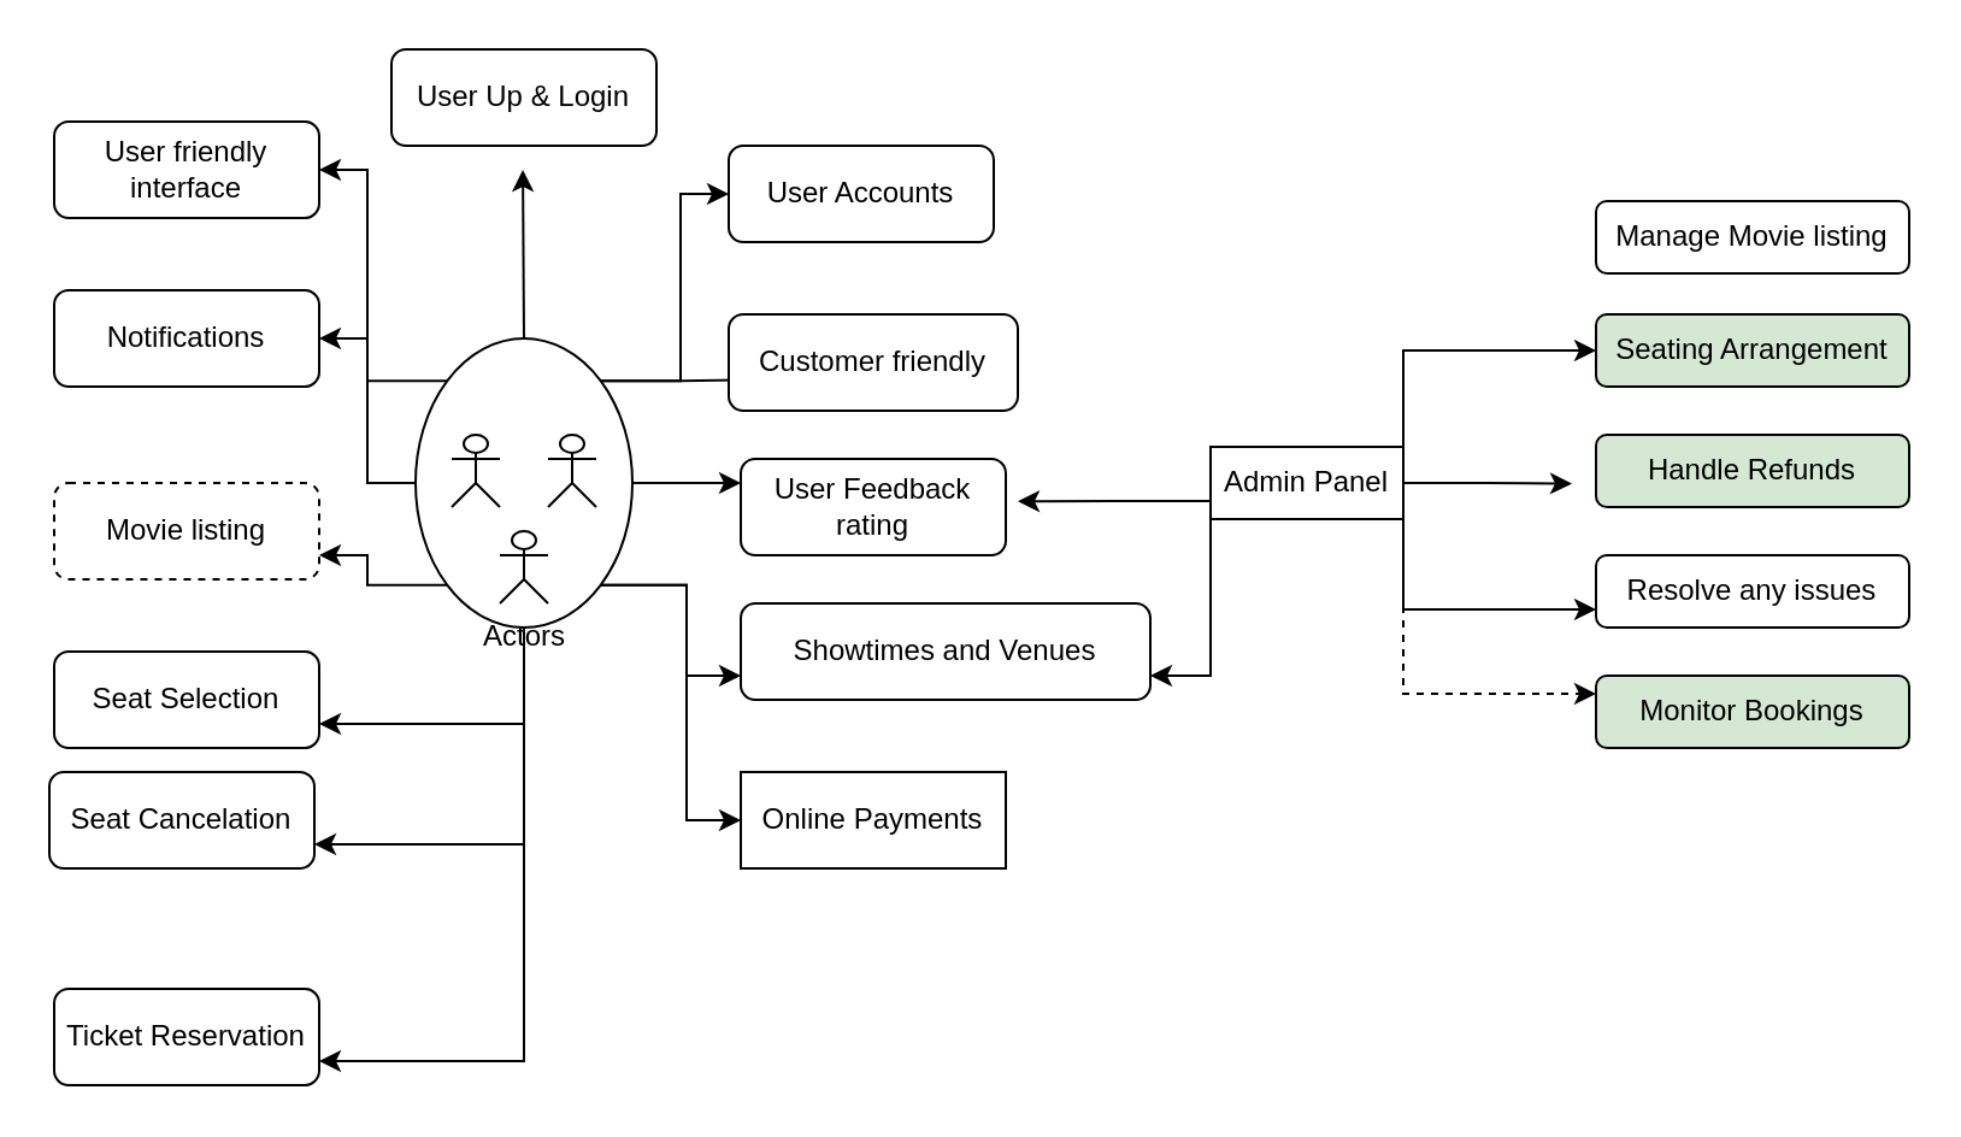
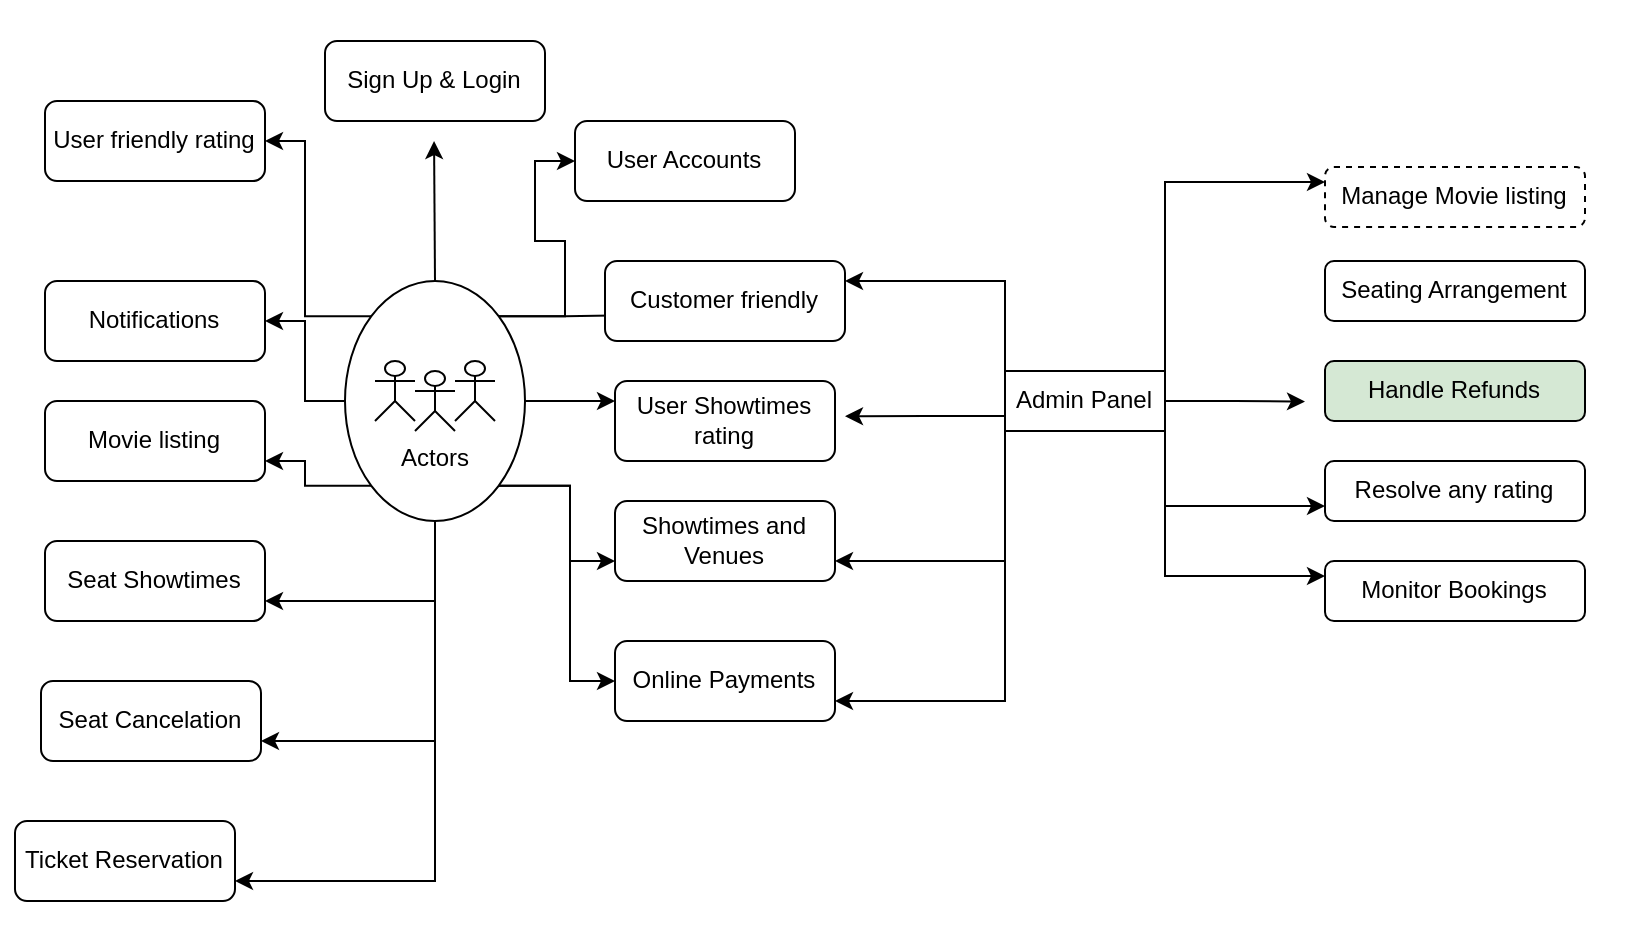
- <mxCell id="15" value="User Up &amp;amp; Login" style="rounded=1;whiteSpace=wrap;html=1;" vertex="1" parent="1"><mxGeometry x="162" y="20" width="110" height="40" as="geometry" /></mxCell>
+ <mxCell id="15" value="Sign Up &amp;amp; Login" style="rounded=1;whiteSpace=wrap;html=1;" vertex="1" parent="1"><mxGeometry x="162" y="20" width="110" height="40" as="geometry" /></mxCell>
- <mxCell id="19" value="User friendly interface" style="rounded=1;whiteSpace=wrap;html=1;" vertex="1" parent="1"><mxGeometry x="22" y="50" width="110" height="40" as="geometry" /></mxCell>
+ <mxCell id="19" value="User friendly rating" style="rounded=1;whiteSpace=wrap;html=1;" vertex="1" parent="1"><mxGeometry x="22" y="50" width="110" height="40" as="geometry" /></mxCell>
- <mxCell id="17" value="User Accounts" style="rounded=1;whiteSpace=wrap;html=1;" vertex="1" parent="1"><mxGeometry x="302" y="60" width="110" height="40" as="geometry" /></mxCell>
+ <mxCell id="17" value="User Accounts" style="rounded=1;whiteSpace=wrap;html=1;" vertex="1" parent="1"><mxGeometry x="287" y="60" width="110" height="40" as="geometry" /></mxCell>
+ <mxCell id="30" style="edgeStyle=orthogonalEdgeStyle;rounded=0;orthogonalLoop=1;jettySize=auto;html=1;exitX=1;exitY=0;exitDx=0;exitDy=0;entryX=0;entryY=0.25;entryDx=0;entryDy=0;" edge="1" parent="1" source="35" target="36"><mxGeometry relative="1" as="geometry" /></mxCell>
- <mxCell id="36" value="&lt;br&gt;Manage Movie listing&lt;br&gt;&lt;div&gt;&lt;br&gt;&lt;/div&gt;" style="rounded=1;whiteSpace=wrap;html=1;" vertex="1" parent="1"><mxGeometry x="662" y="83" width="130" height="30" as="geometry" /></mxCell>
+ <mxCell id="36" value="&lt;br&gt;Manage Movie listing&lt;br&gt;&lt;div&gt;&lt;br&gt;&lt;/div&gt;" style="rounded=1;whiteSpace=wrap;html=1;dashed=1;" vertex="1" parent="1"><mxGeometry x="662" y="83" width="130" height="30" as="geometry" /></mxCell>
- <mxCell id="21" value="Notifications" style="rounded=1;whiteSpace=wrap;html=1;" vertex="1" parent="1"><mxGeometry x="22" y="120" width="110" height="40" as="geometry" /></mxCell>
+ <mxCell id="21" value="Notifications" style="rounded=1;whiteSpace=wrap;html=1;" vertex="1" parent="1"><mxGeometry x="22" y="140" width="110" height="40" as="geometry" /></mxCell>
+ <mxCell id="31" style="edgeStyle=orthogonalEdgeStyle;rounded=0;orthogonalLoop=1;jettySize=auto;html=1;exitX=0;exitY=0;exitDx=0;exitDy=0;entryX=1;entryY=0.25;entryDx=0;entryDy=0;" edge="1" parent="1" source="35" target="24"><mxGeometry relative="1" as="geometry" /></mxCell>
- <mxCell id="29" style="edgeStyle=orthogonalEdgeStyle;rounded=0;orthogonalLoop=1;jettySize=auto;html=1;exitX=1;exitY=0;exitDx=0;exitDy=0;entryX=0;entryY=0.5;entryDx=0;entryDy=0;" edge="1" parent="1" source="35" target="37"><mxGeometry relative="1" as="geometry" /></mxCell>
- <mxCell id="37" value="&lt;br&gt;Seating Arrangement&lt;br&gt;&lt;div&gt;&lt;br&gt;&lt;/div&gt;" style="rounded=1;whiteSpace=wrap;html=1;fillColor=#d5e8d4;" vertex="1" parent="1"><mxGeometry x="662" y="130" width="130" height="30" as="geometry" /></mxCell>
+ <mxCell id="37" value="&lt;br&gt;Seating Arrangement&lt;br&gt;&lt;div&gt;&lt;br&gt;&lt;/div&gt;" style="rounded=1;whiteSpace=wrap;html=1;" vertex="1" parent="1"><mxGeometry x="662" y="130" width="130" height="30" as="geometry" /></mxCell>
- <mxCell id="23" value="User Feedback rating" style="rounded=1;whiteSpace=wrap;html=1;" vertex="1" parent="1"><mxGeometry x="307" y="190" width="110" height="40" as="geometry" /></mxCell>
+ <mxCell id="23" value="User Showtimes rating" style="rounded=1;whiteSpace=wrap;html=1;" vertex="1" parent="1"><mxGeometry x="307" y="190" width="110" height="40" as="geometry" /></mxCell>
- <mxCell id="16" value="Movie listing" style="rounded=1;whiteSpace=wrap;html=1;dashed=1;" vertex="1" parent="1"><mxGeometry x="22" y="200" width="110" height="40" as="geometry" /></mxCell>
+ <mxCell id="16" value="Movie listing" style="rounded=1;whiteSpace=wrap;html=1;" vertex="1" parent="1"><mxGeometry x="22" y="200" width="110" height="40" as="geometry" /></mxCell>
- <mxCell id="41" value="Actors" style="shape=umlActor;verticalLabelPosition=bottom;verticalAlign=top;html=1;outlineConnect=0;" vertex="1" parent="1"><mxGeometry x="207" y="220" width="20" height="30" as="geometry" /></mxCell>
+ <mxCell id="41" value="Actors" style="shape=umlActor;verticalLabelPosition=bottom;verticalAlign=top;html=1;outlineConnect=0;" vertex="1" parent="1"><mxGeometry x="207" y="185" width="20" height="30" as="geometry" /></mxCell>
- <mxCell id="39" value="&lt;br&gt;Resolve any issues&lt;br&gt;&lt;div&gt;&lt;br&gt;&lt;/div&gt;" style="rounded=1;whiteSpace=wrap;html=1;" vertex="1" parent="1"><mxGeometry x="662" y="230" width="130" height="30" as="geometry" /></mxCell>
+ <mxCell id="39" value="&lt;br&gt;Resolve any rating&lt;br&gt;&lt;div&gt;&lt;br&gt;&lt;/div&gt;" style="rounded=1;whiteSpace=wrap;html=1;" vertex="1" parent="1"><mxGeometry x="662" y="230" width="130" height="30" as="geometry" /></mxCell>
- <mxCell id="20" value="Showtimes and Venues" style="rounded=1;whiteSpace=wrap;html=1;" vertex="1" parent="1"><mxGeometry x="307" y="250" width="170" height="40" as="geometry" /></mxCell>
+ <mxCell id="20" value="Showtimes and Venues" style="rounded=1;whiteSpace=wrap;html=1;" vertex="1" parent="1"><mxGeometry x="307" y="250" width="110" height="40" as="geometry" /></mxCell>
- <mxCell id="27" style="edgeStyle=orthogonalEdgeStyle;rounded=0;orthogonalLoop=1;jettySize=auto;html=1;exitX=1;exitY=1;exitDx=0;exitDy=0;entryX=0;entryY=0.25;entryDx=0;entryDy=0;dashed=1;" edge="1" parent="1" source="35" target="40"><mxGeometry relative="1" as="geometry" /></mxCell>
+ <mxCell id="27" style="edgeStyle=orthogonalEdgeStyle;rounded=0;orthogonalLoop=1;jettySize=auto;html=1;exitX=1;exitY=1;exitDx=0;exitDy=0;entryX=0;entryY=0.25;entryDx=0;entryDy=0;" edge="1" parent="1" source="35" target="40"><mxGeometry relative="1" as="geometry" /></mxCell>
- <mxCell id="22" value="Seat Selection" style="rounded=1;whiteSpace=wrap;html=1;" vertex="1" parent="1"><mxGeometry x="22" y="270" width="110" height="40" as="geometry" /></mxCell>
+ <mxCell id="22" value="Seat Showtimes" style="rounded=1;whiteSpace=wrap;html=1;" vertex="1" parent="1"><mxGeometry x="22" y="270" width="110" height="40" as="geometry" /></mxCell>
- <mxCell id="40" value="Monitor Bookings" style="rounded=1;whiteSpace=wrap;html=1;fillColor=#d5e8d4;" vertex="1" parent="1"><mxGeometry x="662" y="280" width="130" height="30" as="geometry" /></mxCell>
+ <mxCell id="40" value="Monitor Bookings" style="rounded=1;whiteSpace=wrap;html=1;" vertex="1" parent="1"><mxGeometry x="662" y="280" width="130" height="30" as="geometry" /></mxCell>
- <mxCell id="44" value="Seat Cancelation" style="rounded=1;whiteSpace=wrap;html=1;" vertex="1" parent="1"><mxGeometry x="20" y="320" width="110" height="40" as="geometry" /></mxCell>
+ <mxCell id="44" value="Seat Cancelation" style="rounded=1;whiteSpace=wrap;html=1;" vertex="1" parent="1"><mxGeometry x="20" y="340" width="110" height="40" as="geometry" /></mxCell>
- <mxCell id="18" value="Online Payments" style="whiteSpace=wrap;html=1;rounded=0;" vertex="1" parent="1"><mxGeometry x="307" y="320" width="110" height="40" as="geometry" /></mxCell>
+ <mxCell id="18" value="Online Payments" style="rounded=1;whiteSpace=wrap;html=1;" vertex="1" parent="1"><mxGeometry x="307" y="320" width="110" height="40" as="geometry" /></mxCell>
+ <mxCell id="34" style="edgeStyle=orthogonalEdgeStyle;rounded=0;orthogonalLoop=1;jettySize=auto;html=1;exitX=0;exitY=1;exitDx=0;exitDy=0;entryX=1;entryY=0.75;entryDx=0;entryDy=0;" edge="1" parent="1" source="35" target="18"><mxGeometry relative="1" as="geometry" /></mxCell>
- <mxCell id="25" value="Ticket Reservation" style="rounded=1;whiteSpace=wrap;html=1;" vertex="1" parent="1"><mxGeometry x="22" y="410" width="110" height="40" as="geometry" /></mxCell>
+ <mxCell id="25" value="Ticket Reservation" style="rounded=1;whiteSpace=wrap;html=1;" vertex="1" parent="1"><mxGeometry x="7" y="410" width="110" height="40" as="geometry" /></mxCell>
